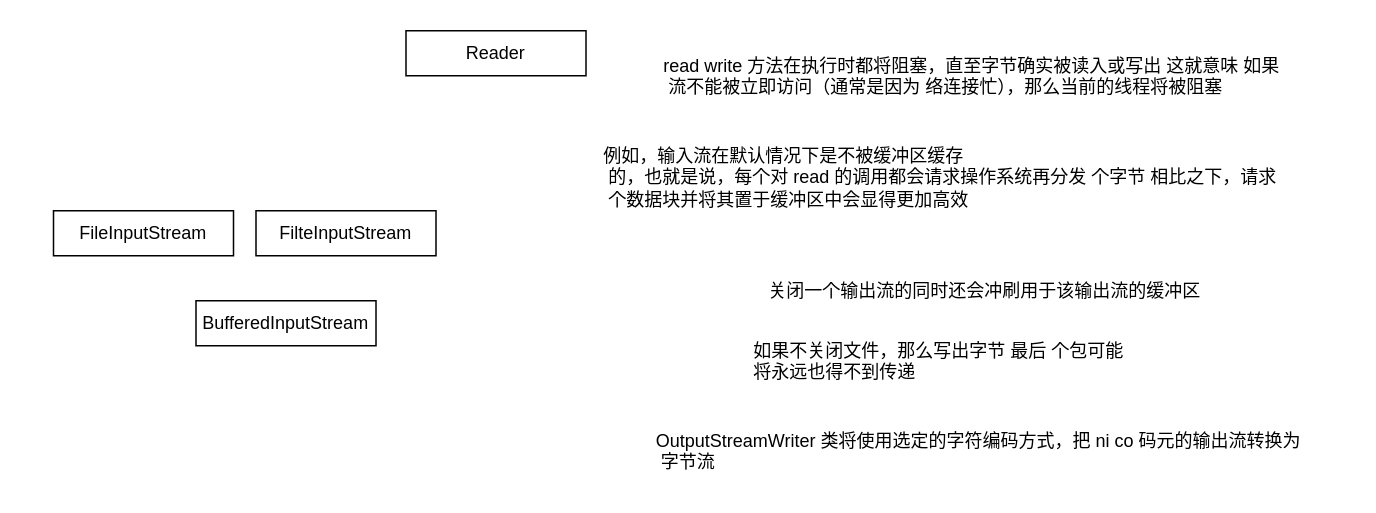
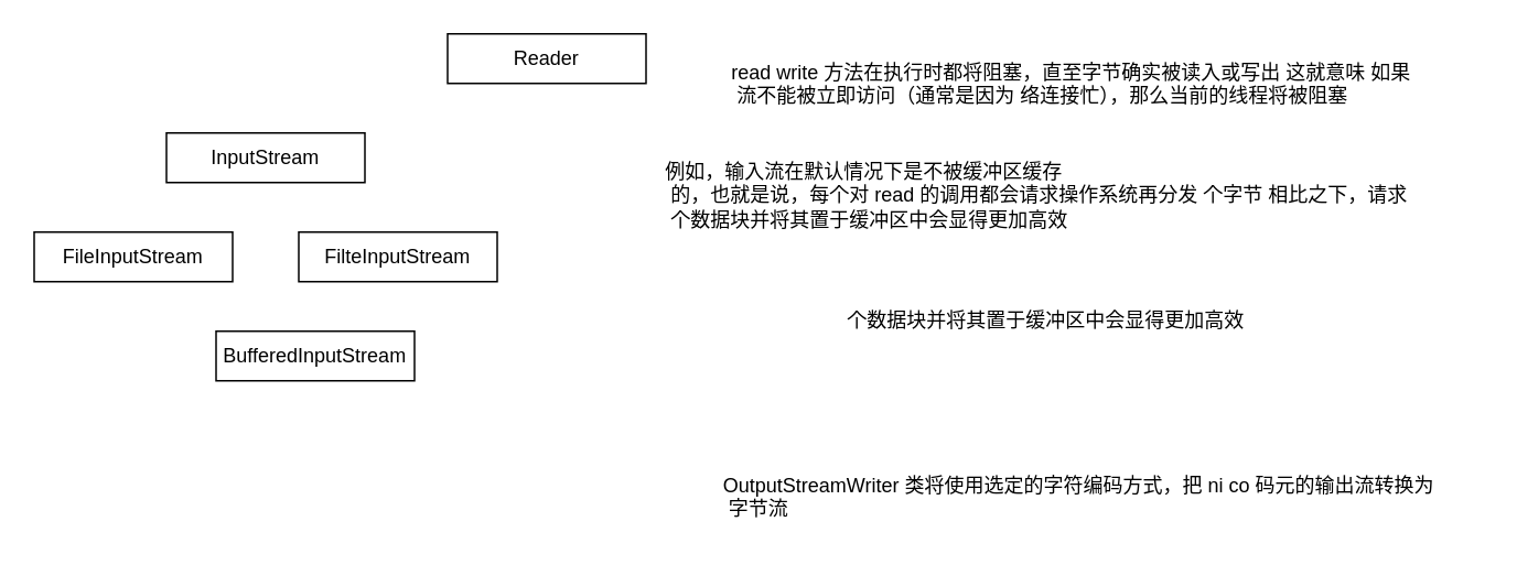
+ <mxCell id="3" value="InputStream" style="rounded=0;whiteSpace=wrap;html=1;" vertex="1" parent="1"><mxGeometry x="100" y="80" width="120" height="30" as="geometry" /></mxCell>
- <mxCell id="4" value="FileInputStream" style="rounded=0;whiteSpace=wrap;html=1;" vertex="1" parent="1"><mxGeometry x="35" y="140" width="120" height="30" as="geometry" /></mxCell>
+ <mxCell id="4" value="FileInputStream" style="rounded=0;whiteSpace=wrap;html=1;" vertex="1" parent="1"><mxGeometry x="20" y="140" width="120" height="30" as="geometry" /></mxCell>
- <mxCell id="5" value="FilteInputStream" style="rounded=0;whiteSpace=wrap;html=1;" vertex="1" parent="1"><mxGeometry x="170" y="140" width="120" height="30" as="geometry" /></mxCell>
+ <mxCell id="5" value="FilteInputStream" style="rounded=0;whiteSpace=wrap;html=1;" vertex="1" parent="1"><mxGeometry x="180" y="140" width="120" height="30" as="geometry" /></mxCell>
- <mxCell id="9" value="关闭一个输出流的同时还会冲刷用于该输出流的缓冲区" style="text;whiteSpace=wrap;html=1;" vertex="1" parent="1"><mxGeometry x="510" y="180" width="310" height="30" as="geometry" /></mxCell>
+ <mxCell id="9" value="个数据块并将其置于缓冲区中会显得更加高效" style="text;whiteSpace=wrap;html=1;" vertex="1" parent="1"><mxGeometry x="510" y="180" width="310" height="30" as="geometry" /></mxCell>
- <mxCell id="10" value="如果不关闭文件，那么写出字节 最后 个包可能将永远也得不到传递" style="text;whiteSpace=wrap;html=1;" vertex="1" parent="1"><mxGeometry x="500" y="220" width="260" height="40" as="geometry" /></mxCell>
